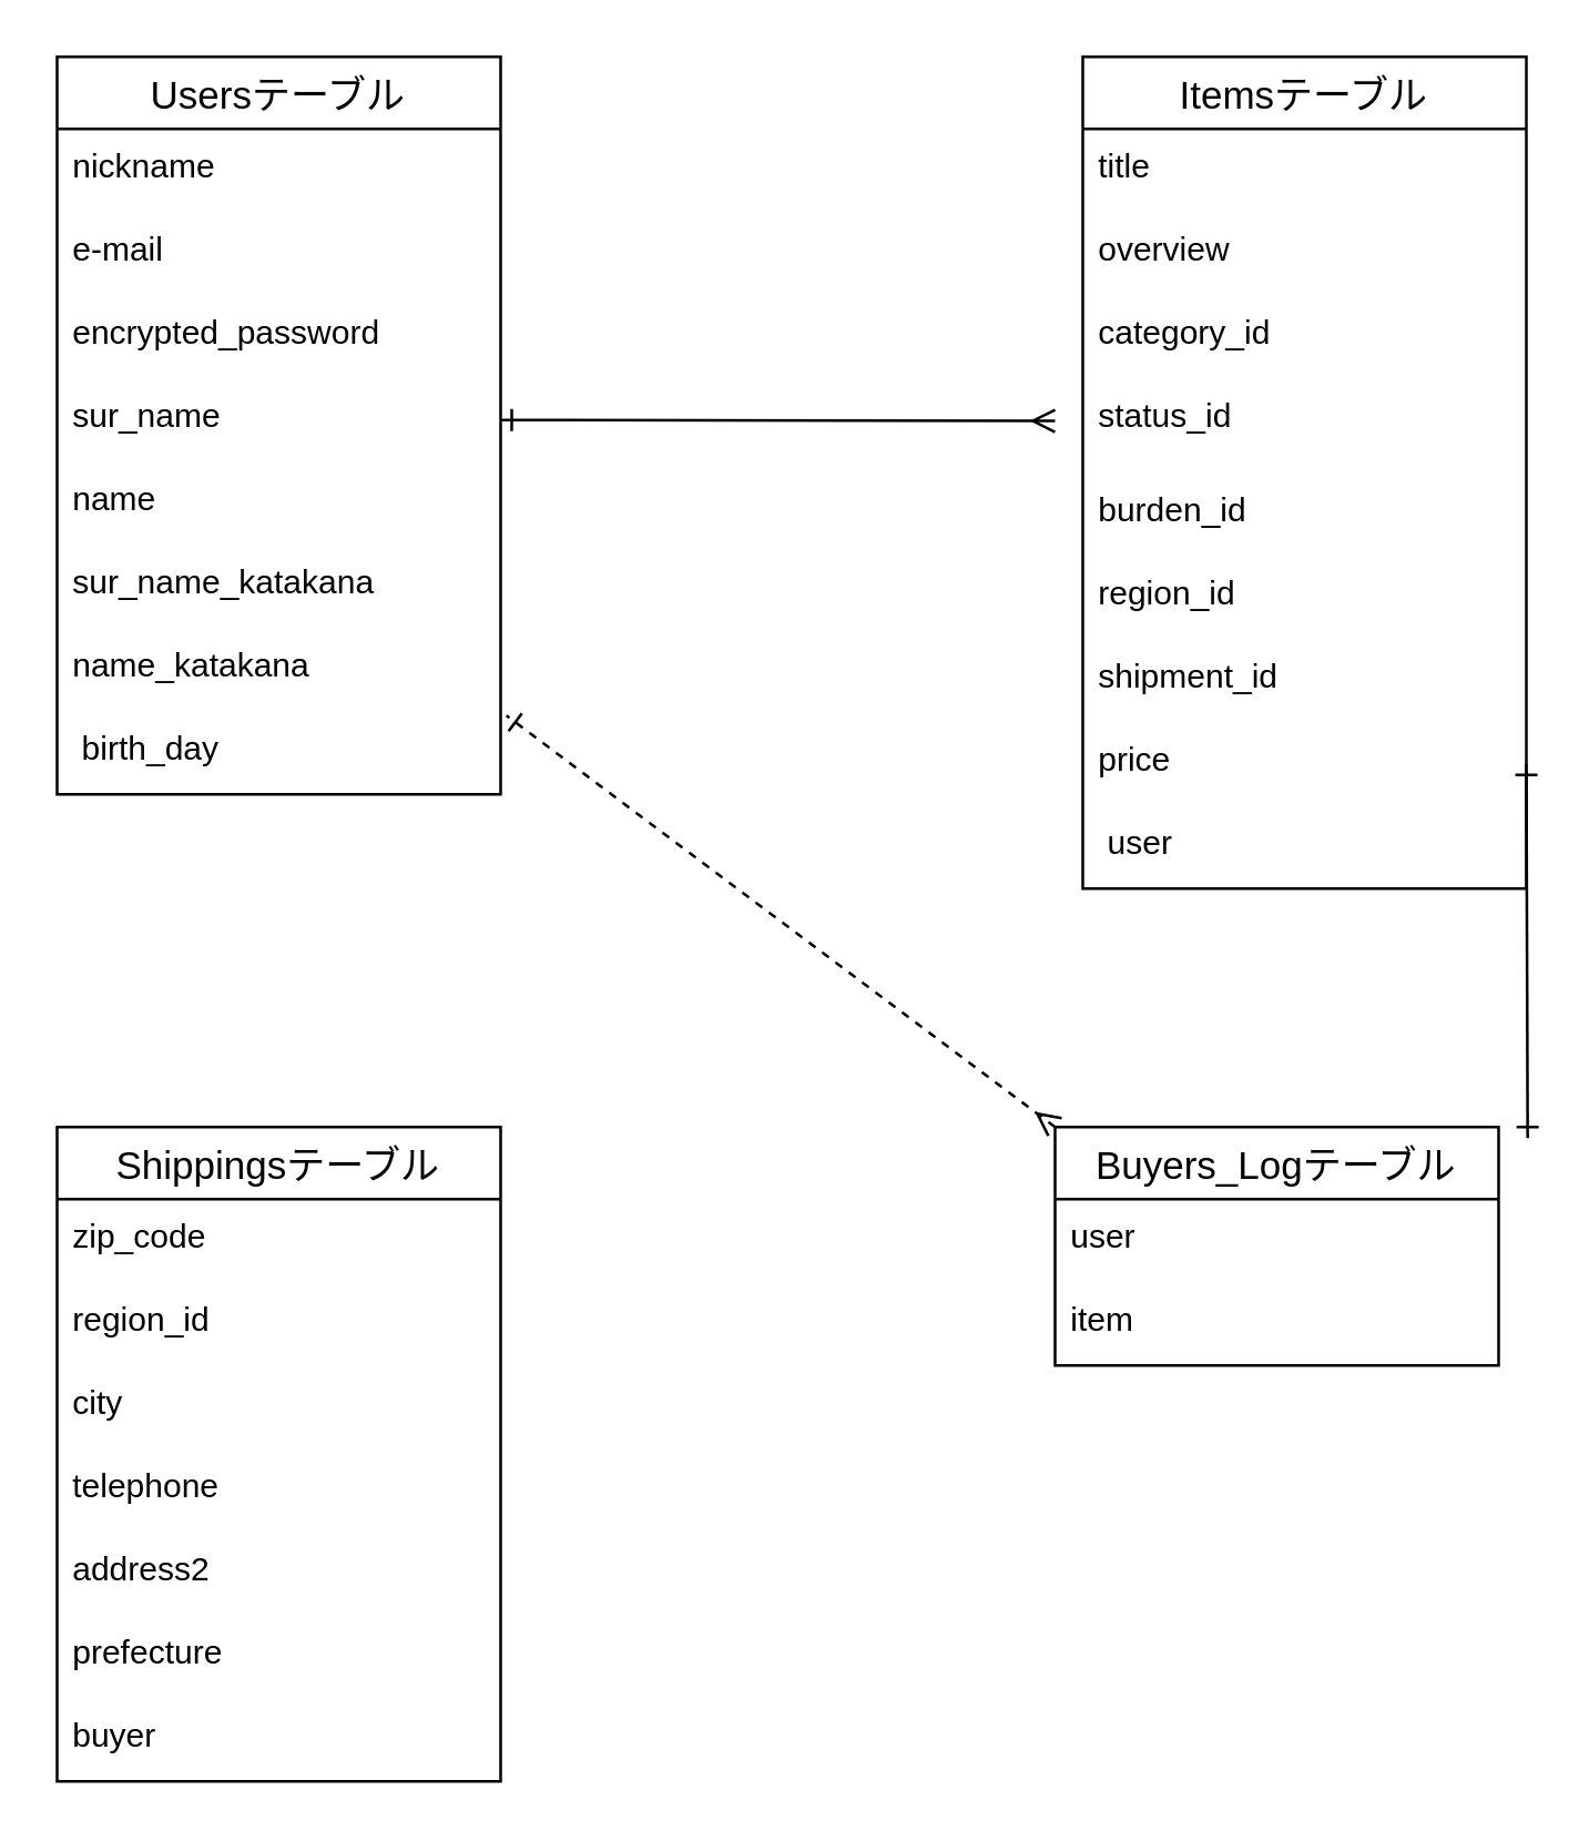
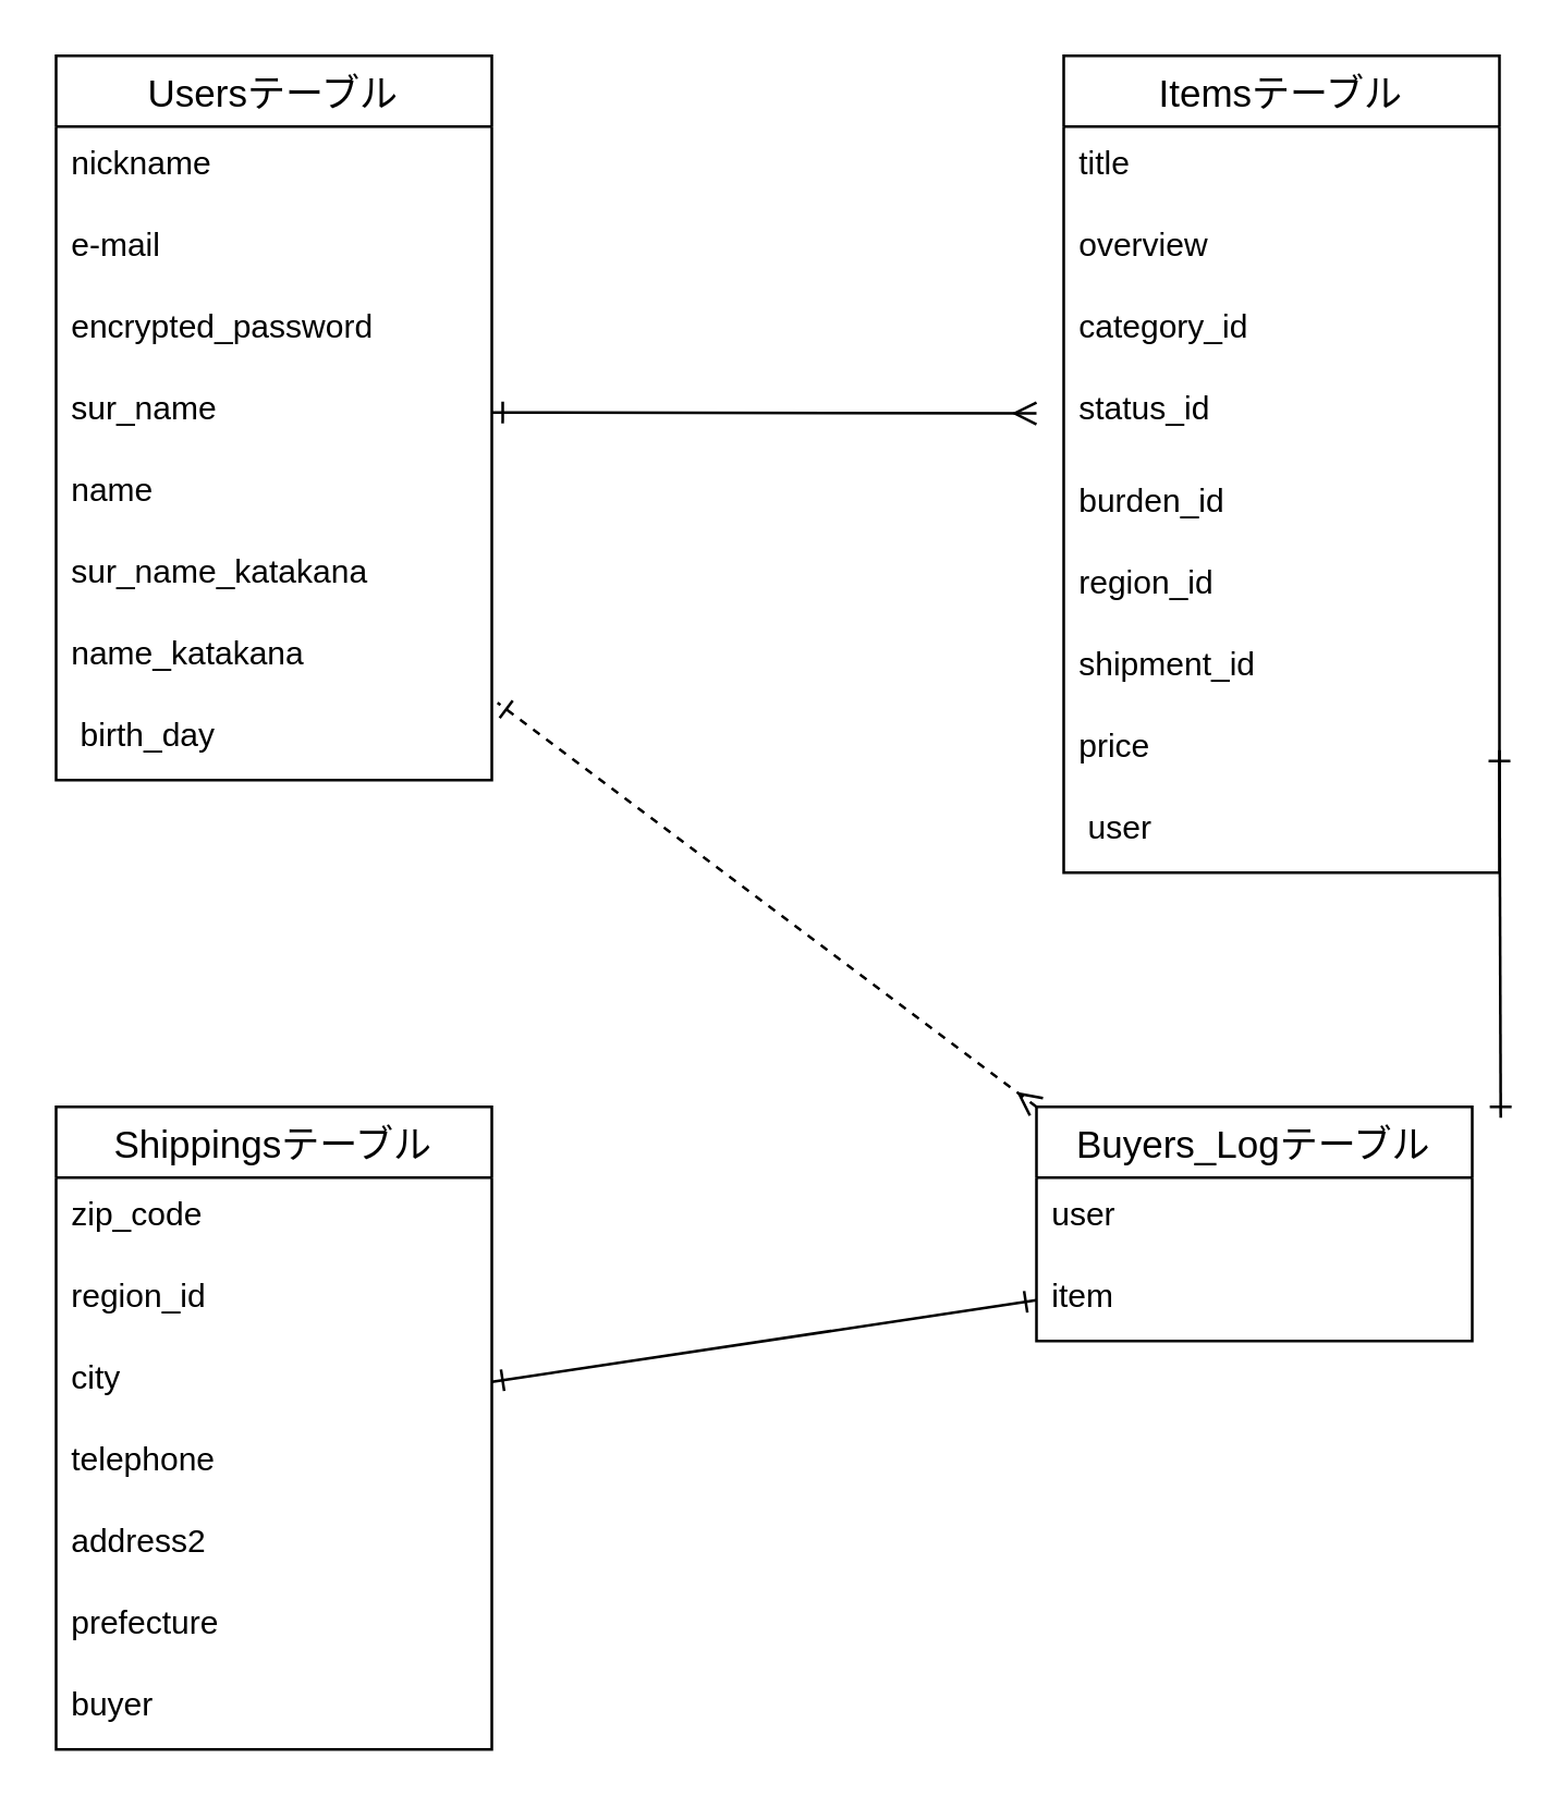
+ <mxCell id="33" style="edgeStyle=none;html=1;exitX=0;exitY=0.5;exitDx=0;exitDy=0;entryX=1;entryY=0.5;entryDx=0;entryDy=0;startArrow=ERone;startFill=0;endArrow=ERone;endFill=0;" edge="1" parent="1" source="24" target="28"><mxGeometry relative="1" as="geometry" /></mxCell>
